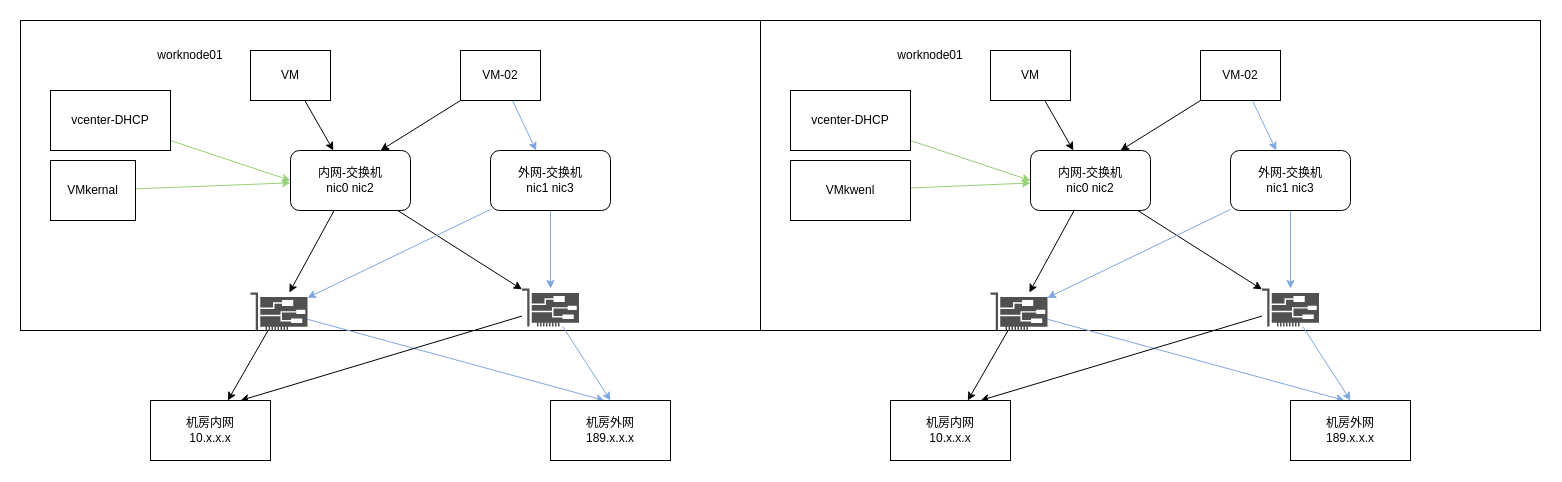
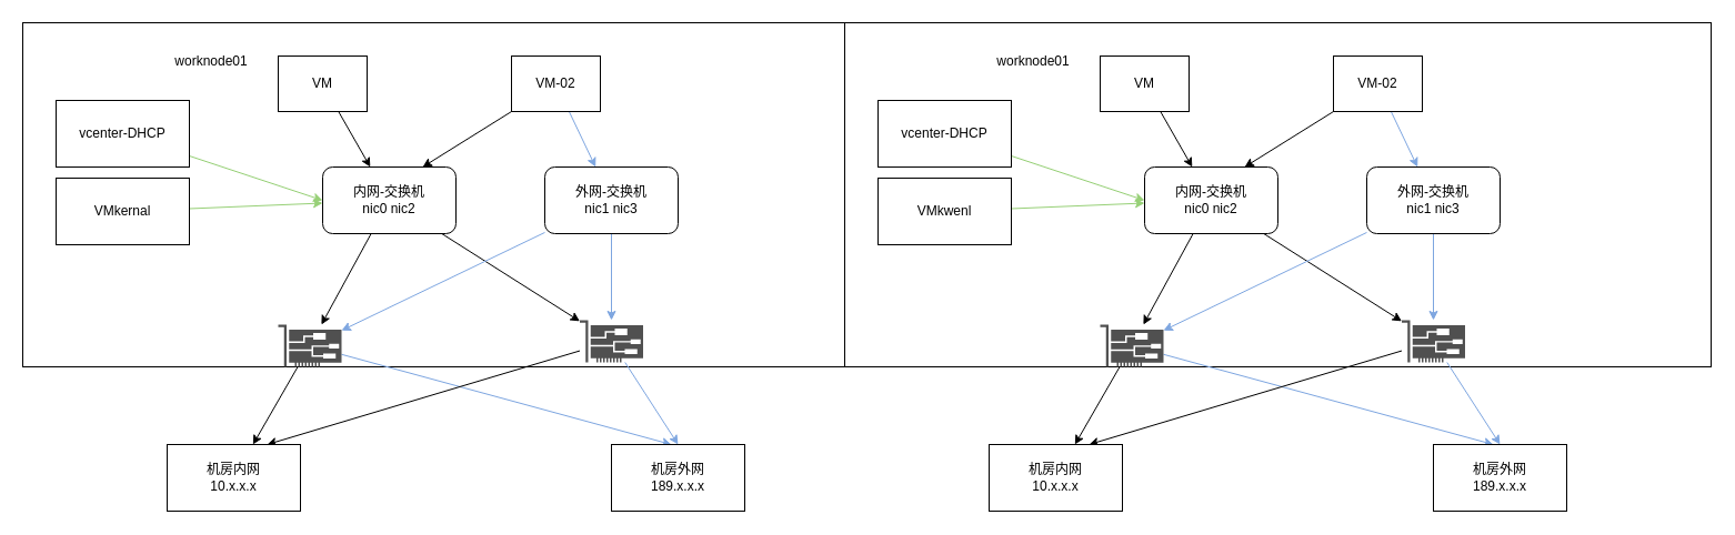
- <mxCell id="26" value="VMkernal" style="rounded=0;whiteSpace=wrap;html=1;" vertex="1" parent="1"><mxGeometry x="50" y="160" width="85" height="60" as="geometry" /></mxCell>
+ <mxCell id="26" value="VMkernal" style="rounded=0;whiteSpace=wrap;html=1;" vertex="1" parent="1"><mxGeometry x="50" y="160" width="120" height="60" as="geometry" /></mxCell>
